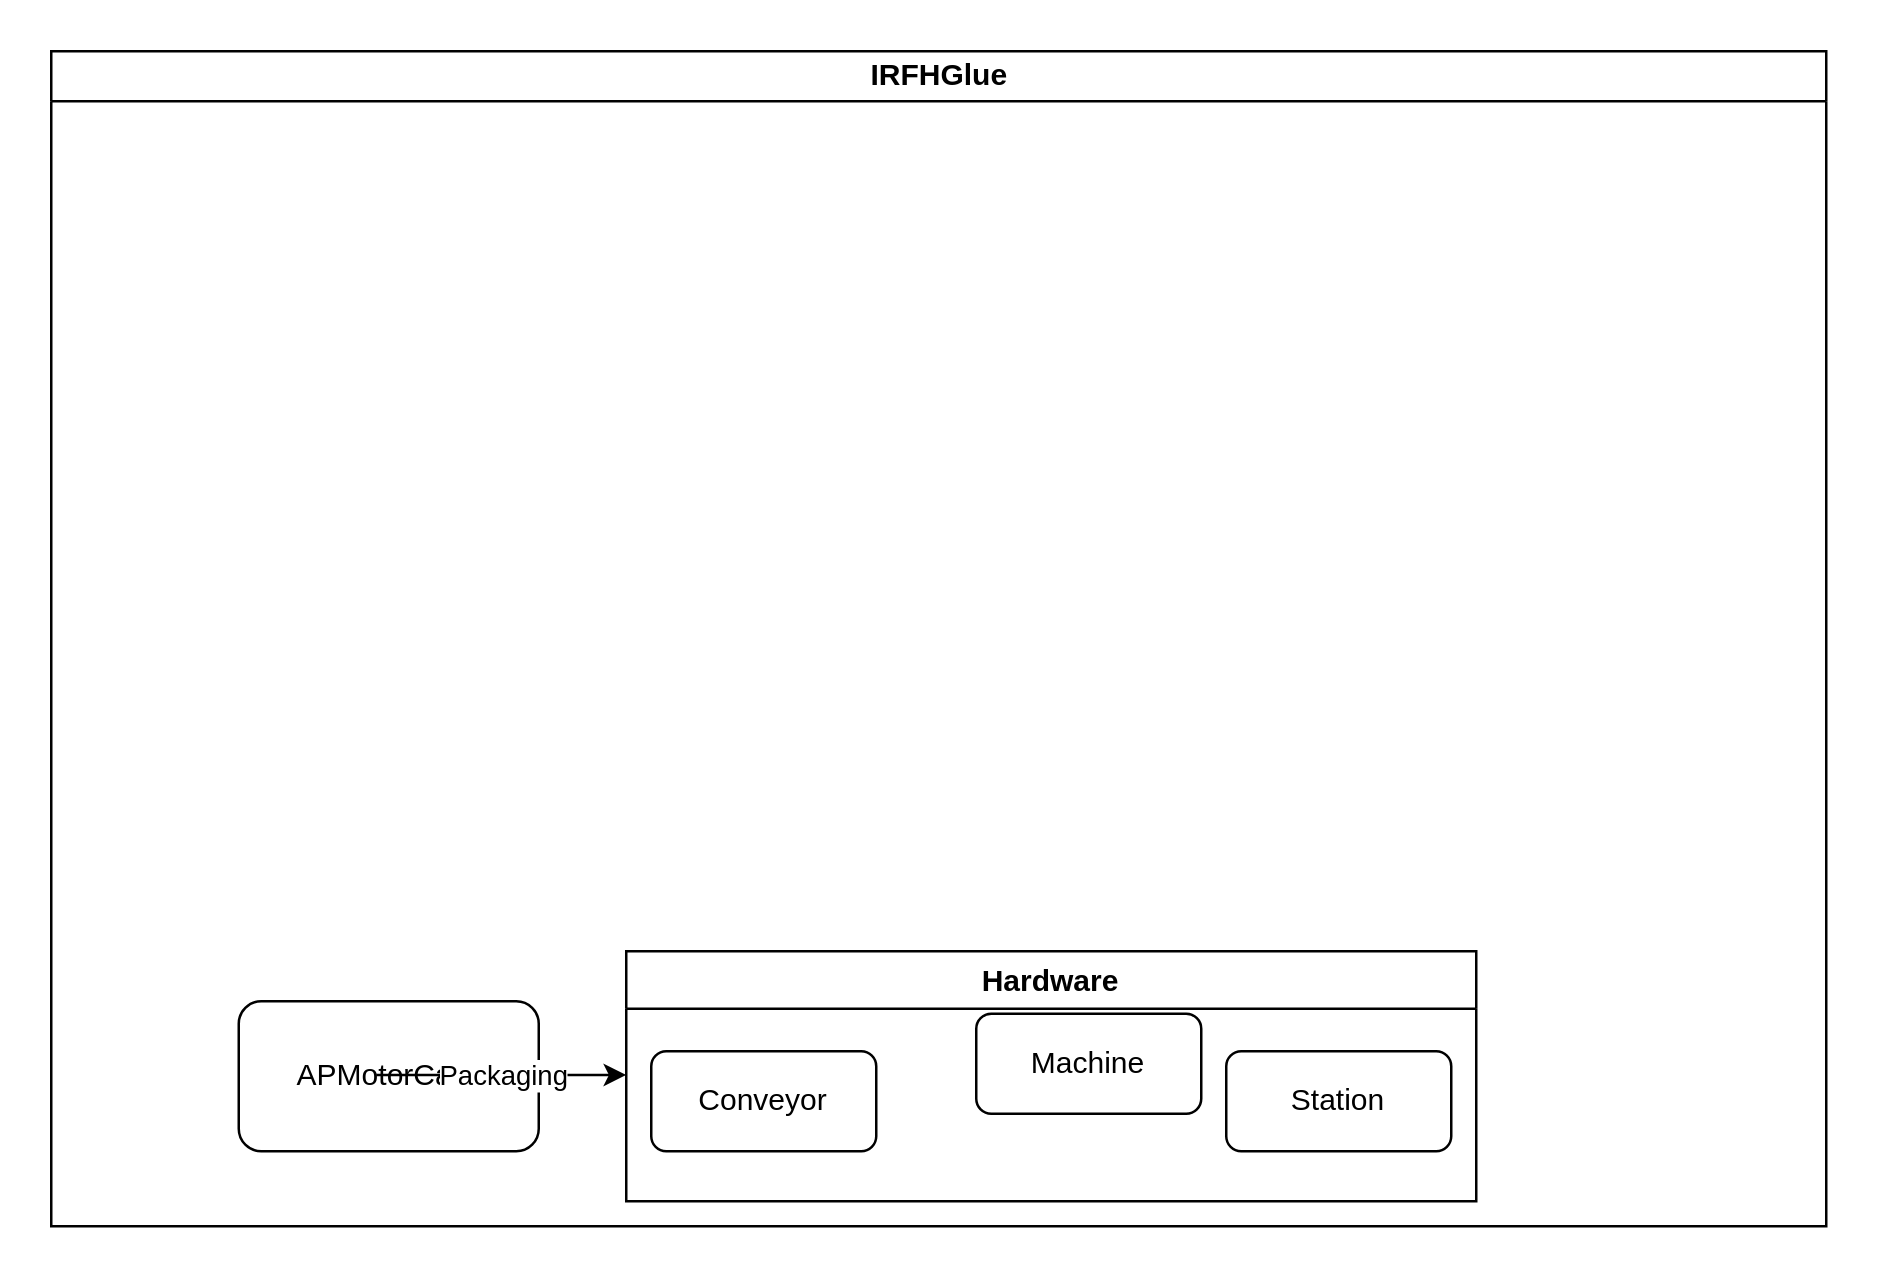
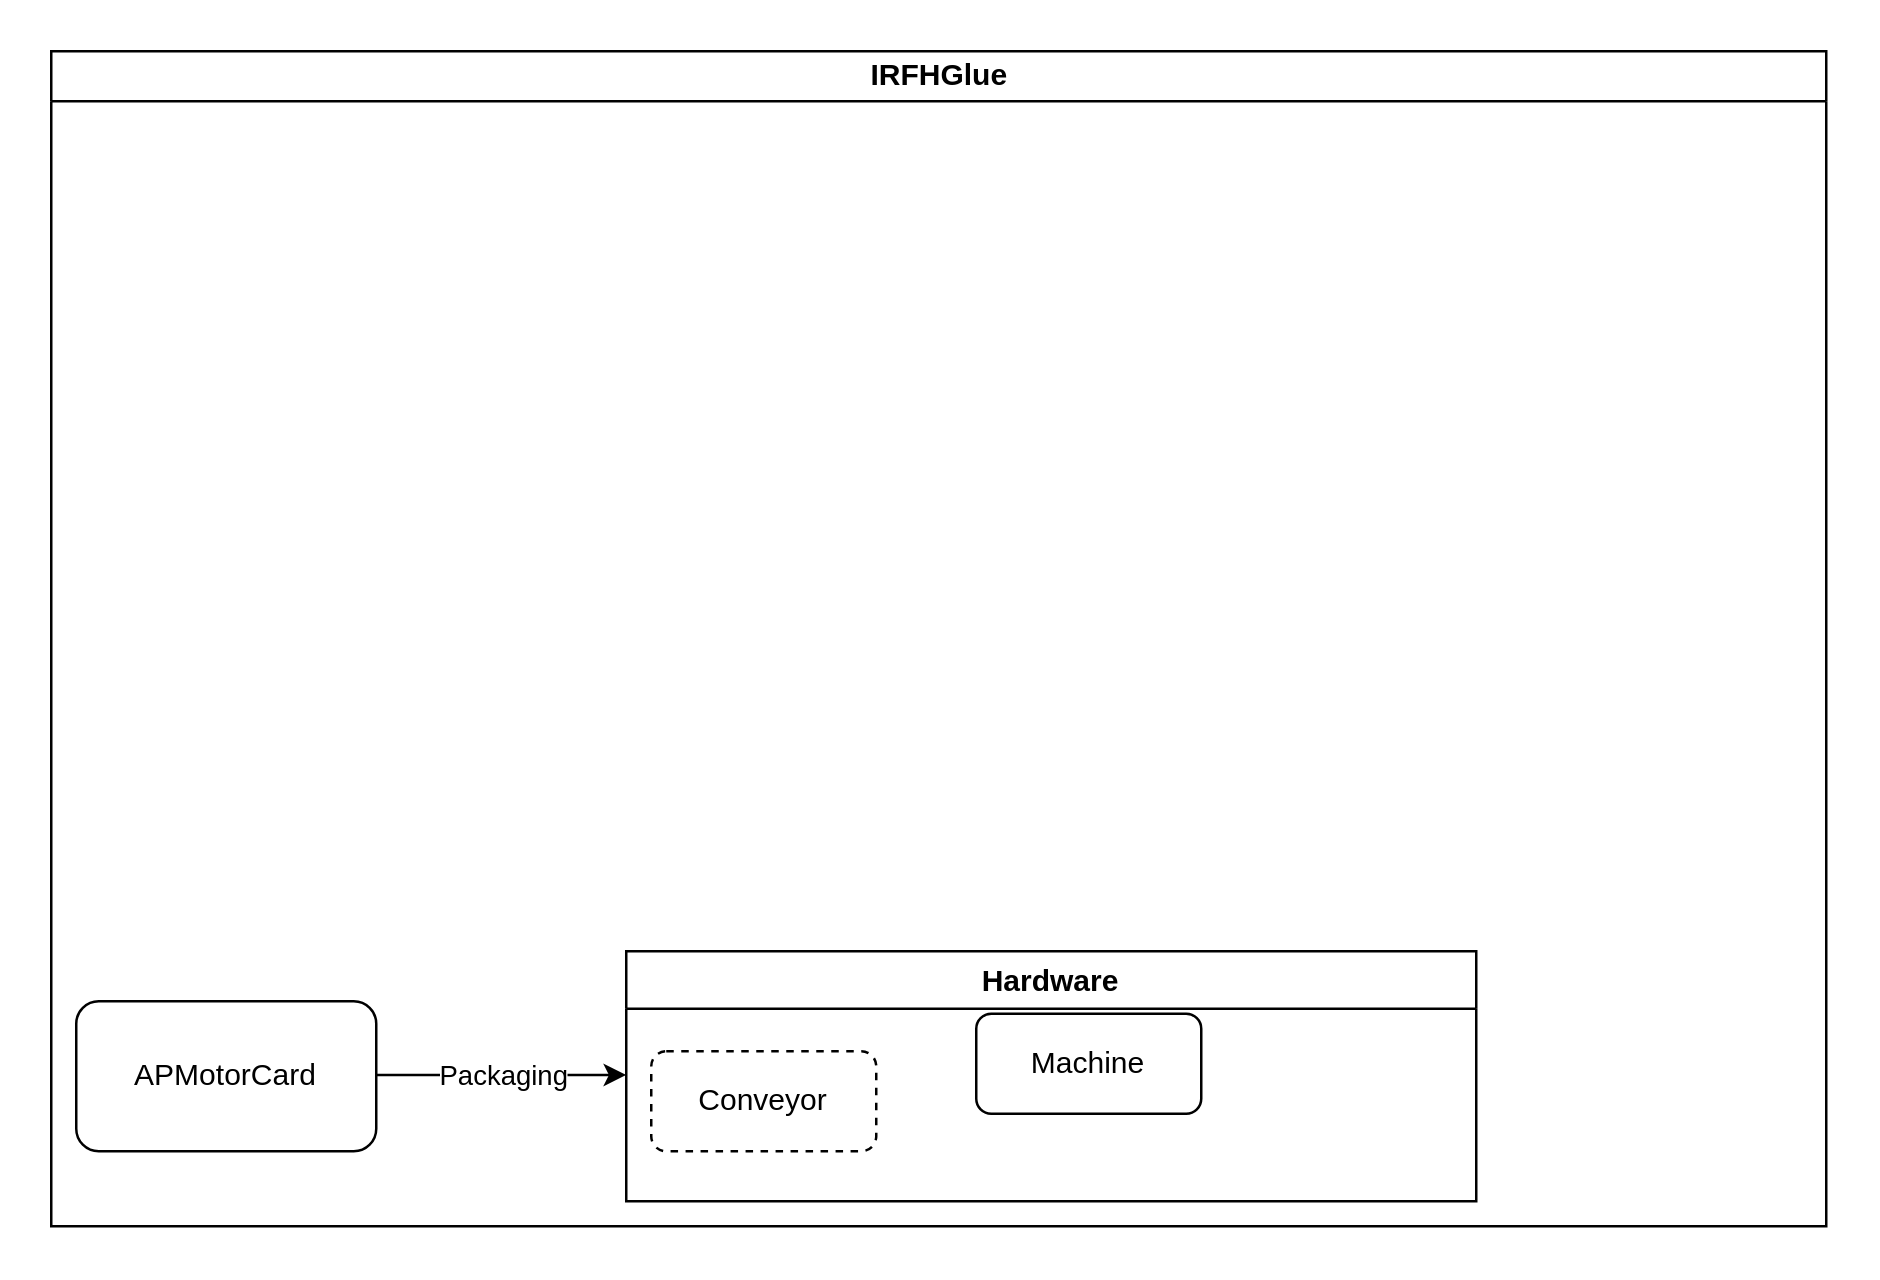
- <mxCell id="7" value="APMotorCard" style="rounded=1;whiteSpace=wrap;html=1;" vertex="1" parent="2"><mxGeometry x="75" y="380" width="120" height="60" as="geometry" /></mxCell>
+ <mxCell id="7" value="APMotorCard" style="rounded=1;whiteSpace=wrap;html=1;" vertex="1" parent="2"><mxGeometry x="10" y="380" width="120" height="60" as="geometry" /></mxCell>
- <mxCell id="6" value="Conveyor" style="rounded=1;whiteSpace=wrap;html=1;" vertex="1" parent="3"><mxGeometry x="10" y="40" width="90" height="40" as="geometry" /></mxCell>
+ <mxCell id="6" value="Conveyor" style="rounded=1;whiteSpace=wrap;html=1;dashed=1;" vertex="1" parent="3"><mxGeometry x="10" y="40" width="90" height="40" as="geometry" /></mxCell>
- <mxCell id="4" value="Station" style="rounded=1;whiteSpace=wrap;html=1;" vertex="1" parent="3"><mxGeometry x="240" y="40" width="90" height="40" as="geometry" /></mxCell>
